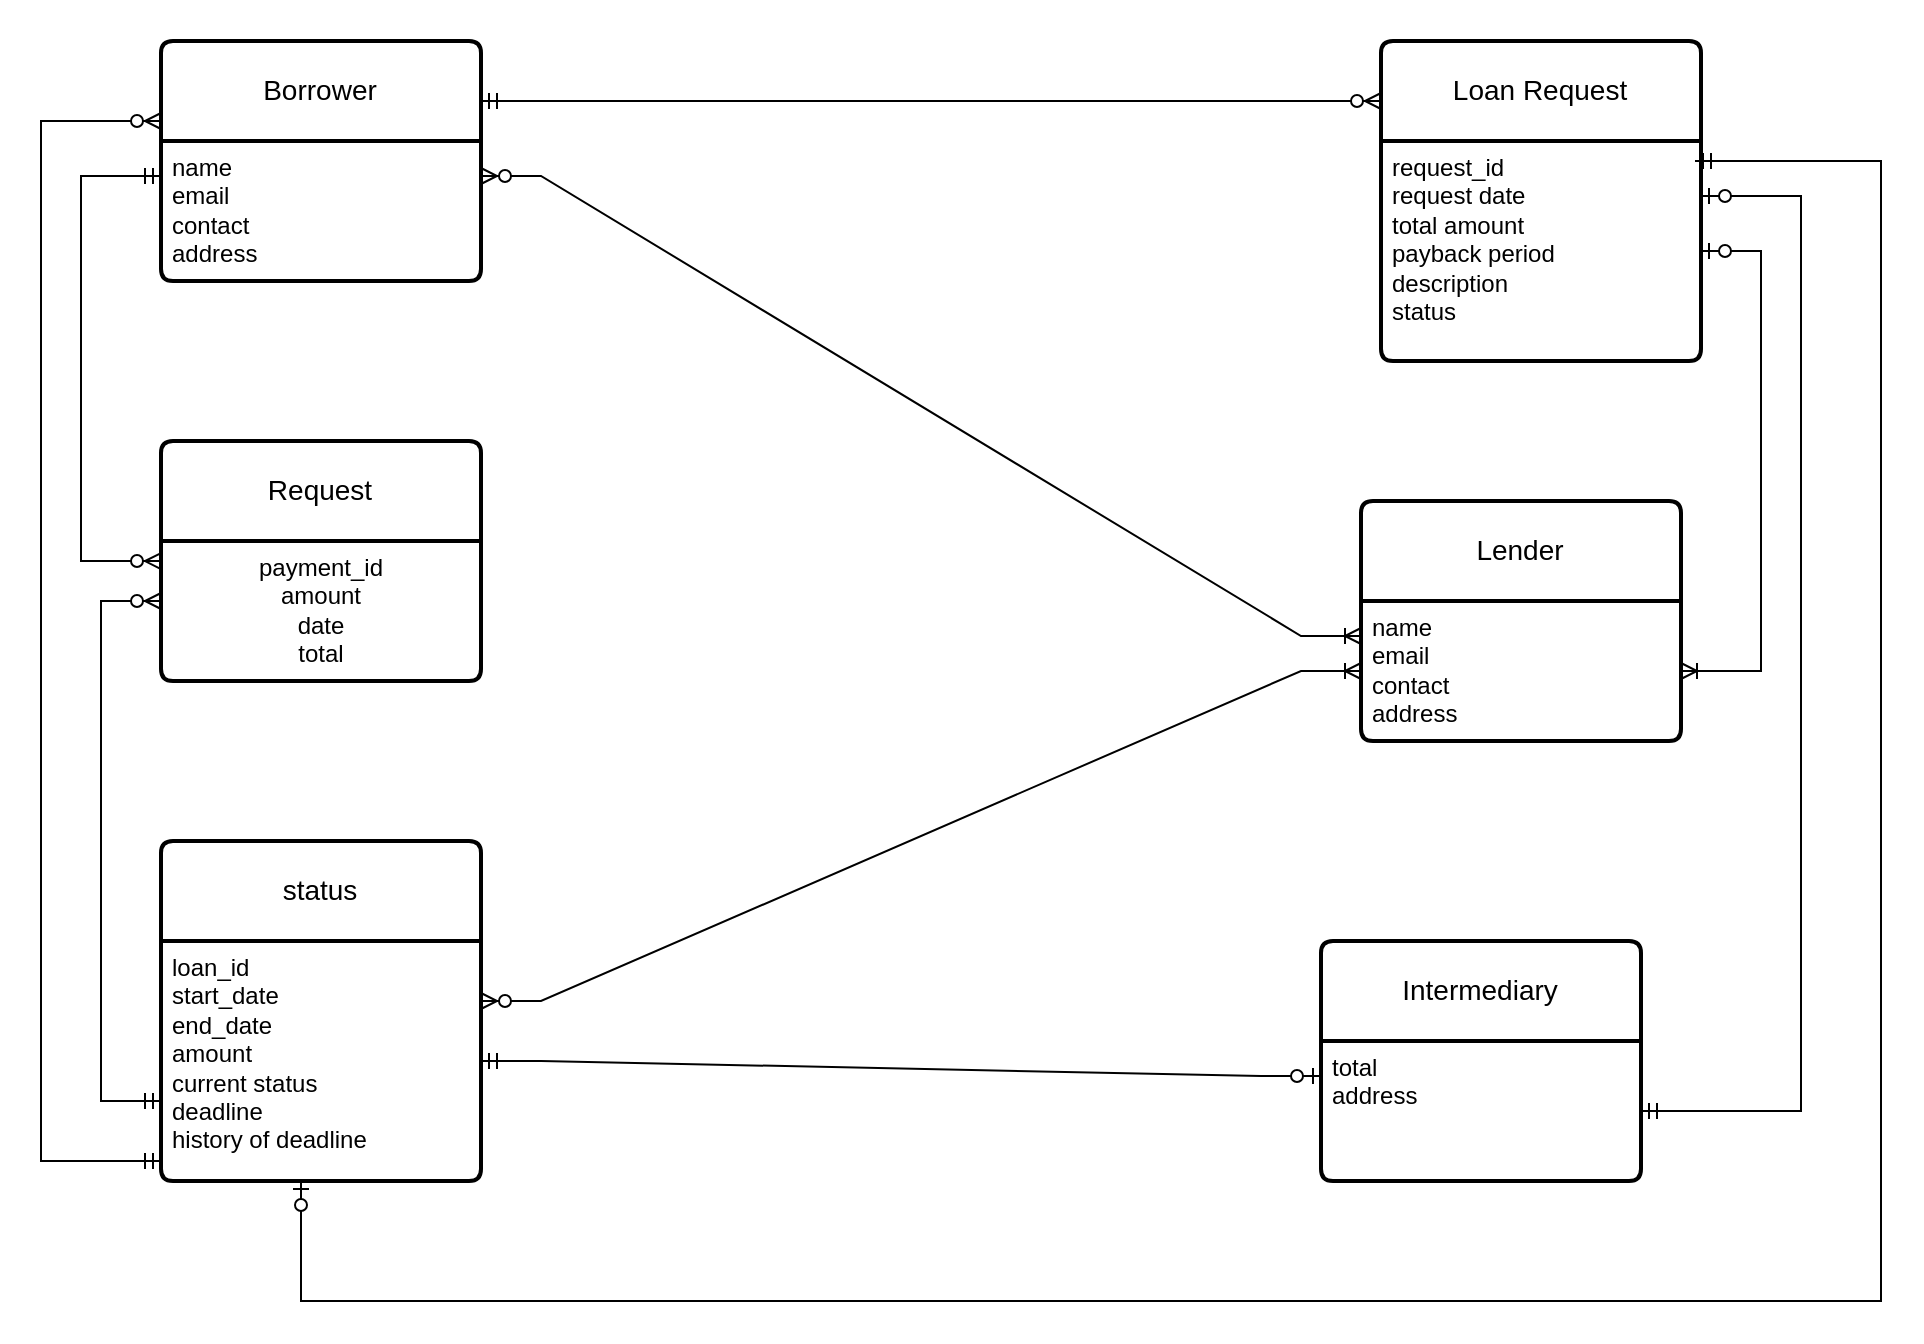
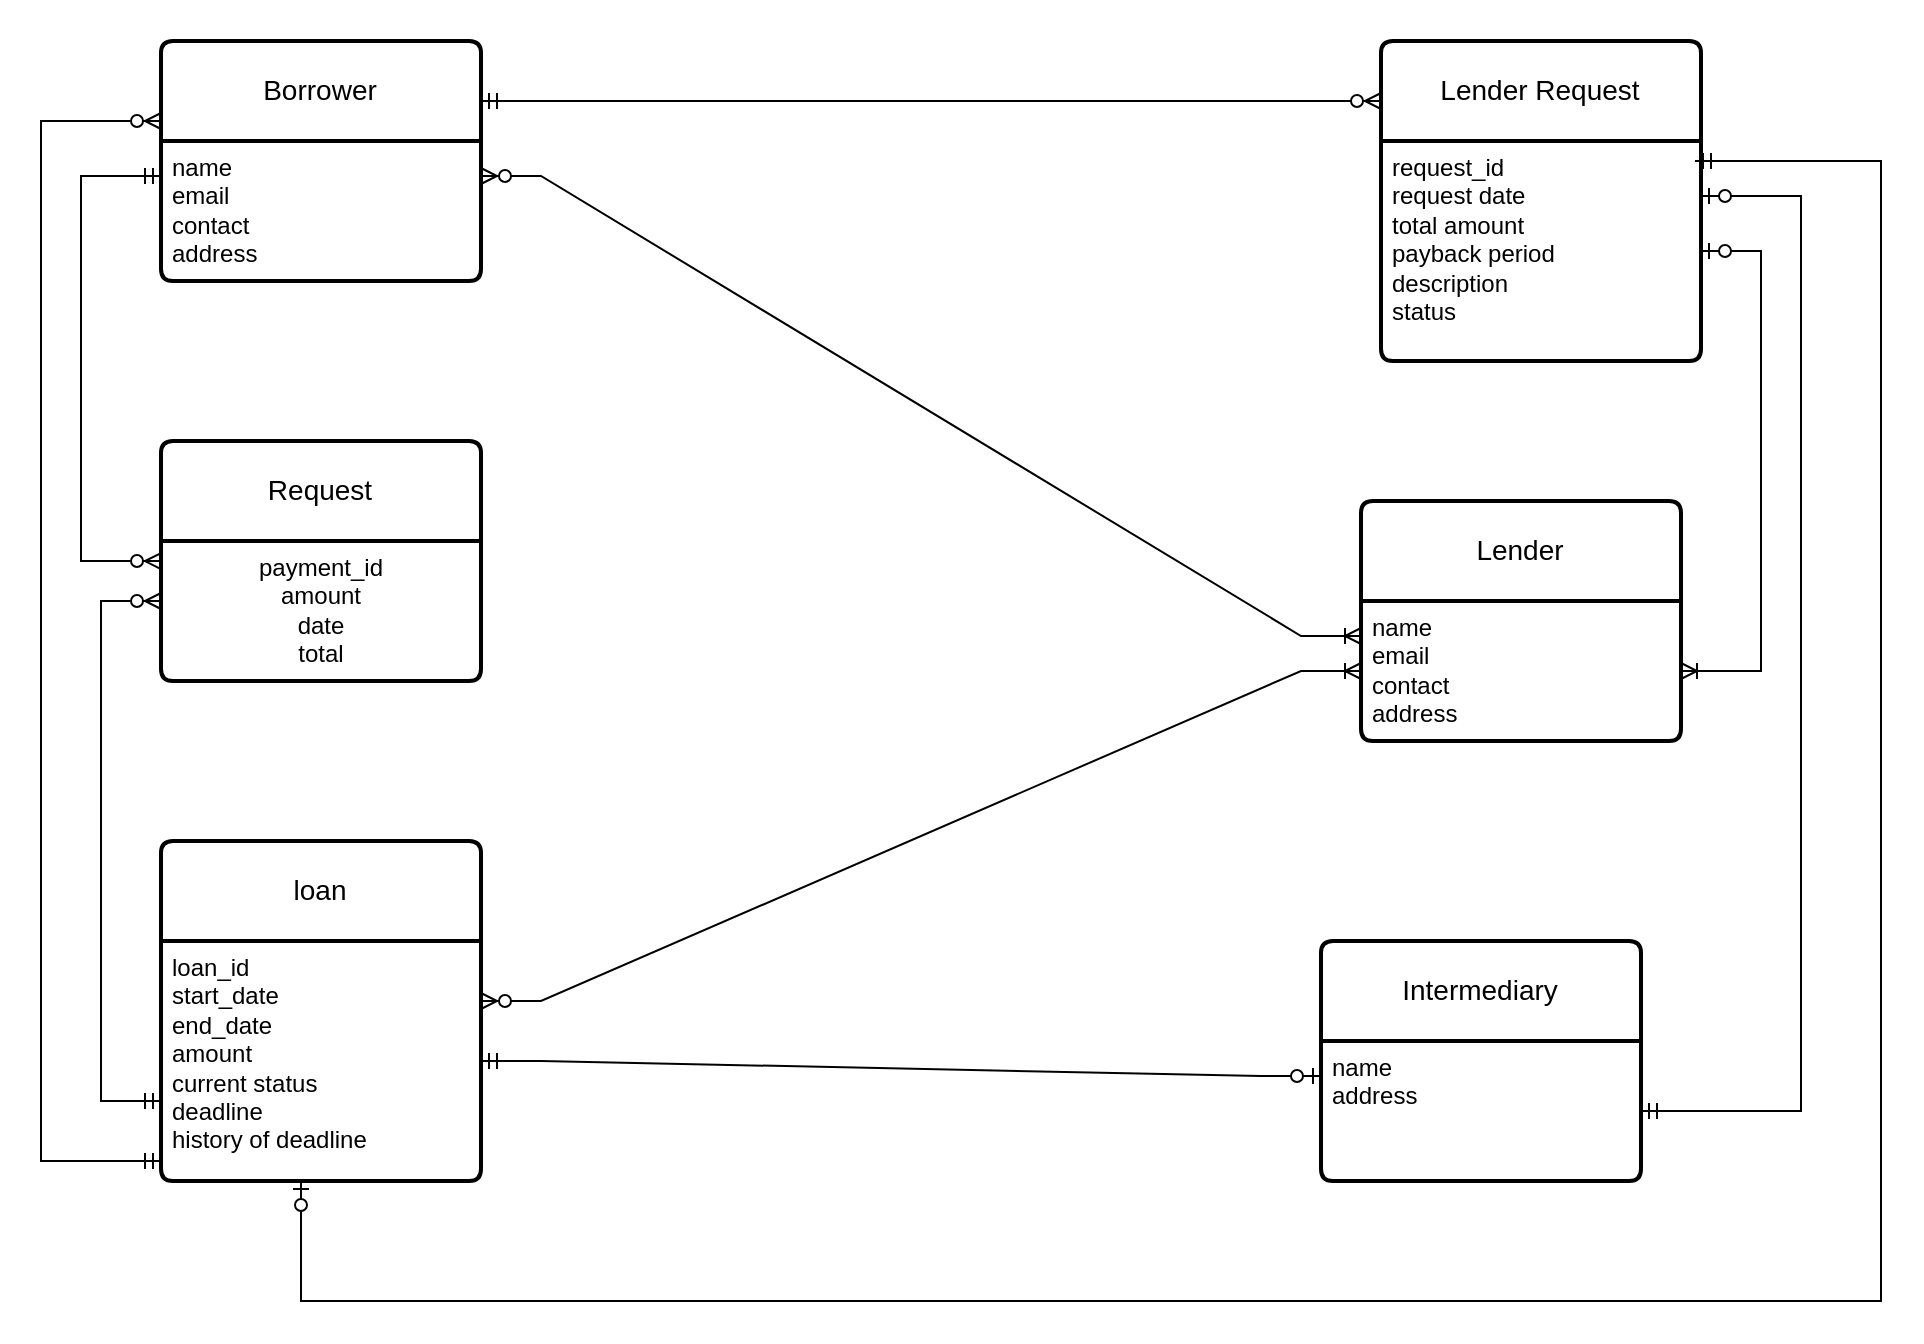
- <mxCell id="4" value="Loan Request" style="swimlane;childLayout=stackLayout;horizontal=1;startSize=50;horizontalStack=0;rounded=1;fontSize=14;fontStyle=0;strokeWidth=2;resizeParent=0;resizeLast=1;shadow=0;dashed=0;align=center;arcSize=4;whiteSpace=wrap;html=1;" parent="1" vertex="1"><mxGeometry x="690" y="20" width="160" height="160" as="geometry" /></mxCell>
+ <mxCell id="4" value="Lender Request" style="swimlane;childLayout=stackLayout;horizontal=1;startSize=50;horizontalStack=0;rounded=1;fontSize=14;fontStyle=0;strokeWidth=2;resizeParent=0;resizeLast=1;shadow=0;dashed=0;align=center;arcSize=4;whiteSpace=wrap;html=1;" parent="1" vertex="1"><mxGeometry x="690" y="20" width="160" height="160" as="geometry" /></mxCell>
- <mxCell id="2" value="status" style="swimlane;childLayout=stackLayout;horizontal=1;startSize=50;horizontalStack=0;rounded=1;fontSize=14;fontStyle=0;strokeWidth=2;resizeParent=0;resizeLast=1;shadow=0;dashed=0;align=center;arcSize=4;whiteSpace=wrap;html=1;" parent="1" vertex="1"><mxGeometry x="80" y="420" width="160" height="170" as="geometry" /></mxCell>
+ <mxCell id="2" value="loan" style="swimlane;childLayout=stackLayout;horizontal=1;startSize=50;horizontalStack=0;rounded=1;fontSize=14;fontStyle=0;strokeWidth=2;resizeParent=0;resizeLast=1;shadow=0;dashed=0;align=center;arcSize=4;whiteSpace=wrap;html=1;" parent="1" vertex="1"><mxGeometry x="80" y="420" width="160" height="170" as="geometry" /></mxCell>
- <mxCell id="11" value="total&lt;div&gt;address&lt;/div&gt;" style="align=left;strokeColor=none;fillColor=none;spacingLeft=4;fontSize=12;verticalAlign=top;resizable=0;rotatable=0;part=1;html=1;" parent="10" vertex="1"><mxGeometry y="50" width="160" height="70" as="geometry" /></mxCell>
+ <mxCell id="11" value="name&lt;div&gt;address&lt;/div&gt;" style="align=left;strokeColor=none;fillColor=none;spacingLeft=4;fontSize=12;verticalAlign=top;resizable=0;rotatable=0;part=1;html=1;" parent="10" vertex="1"><mxGeometry y="50" width="160" height="70" as="geometry" /></mxCell>
